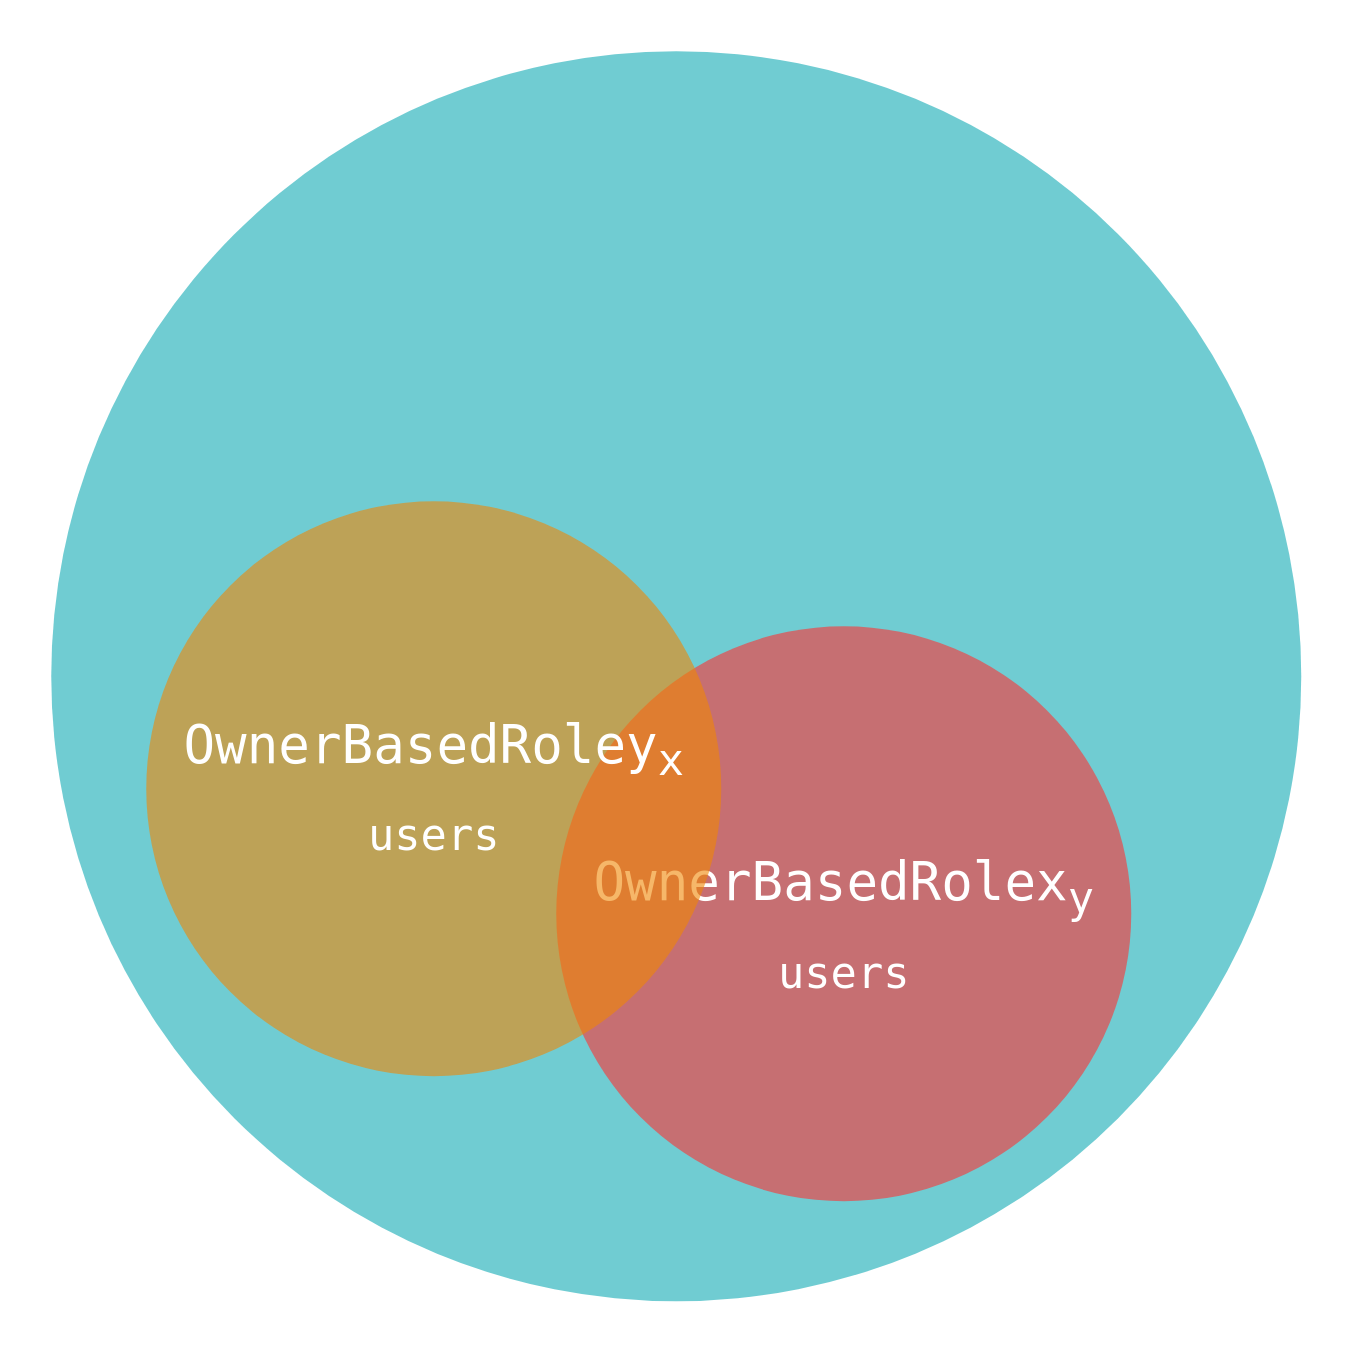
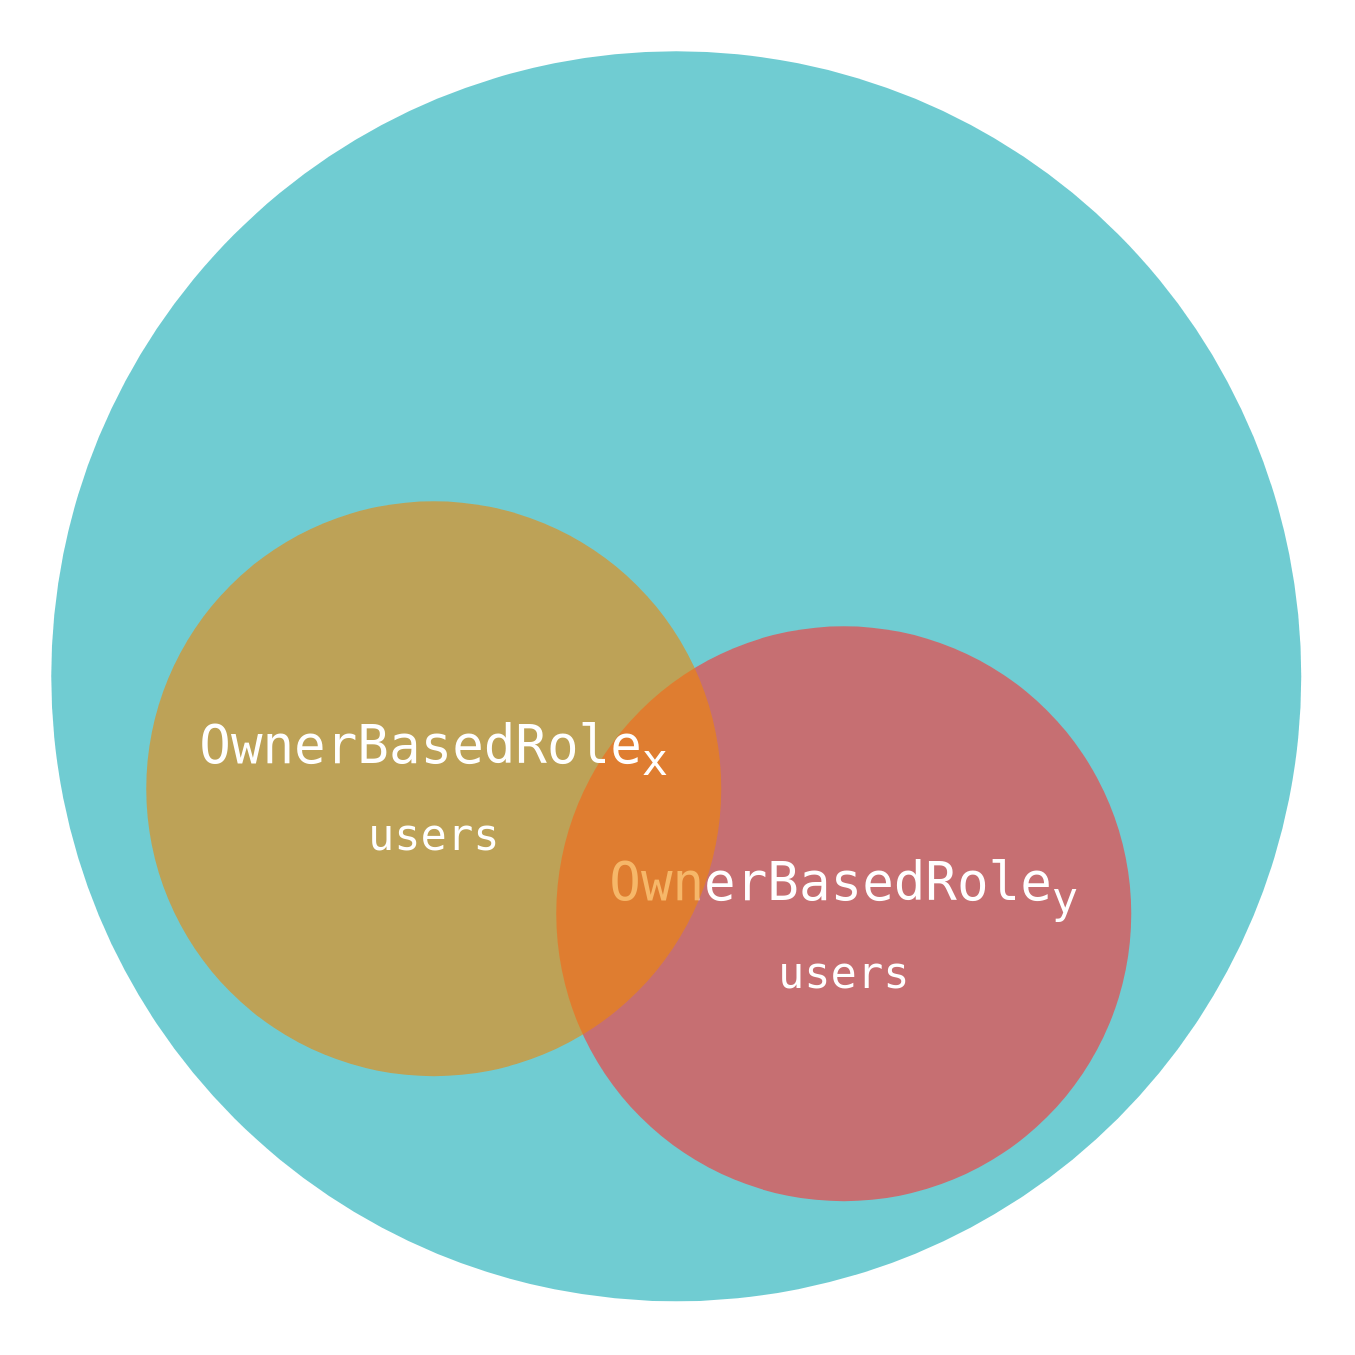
- <mxCell id="7" value="&lt;pre style=&quot;font-family: &amp;#34;jetbrains mono&amp;#34; , monospace ; font-size: 21px&quot;&gt;&lt;font style=&quot;font-size: 21px&quot; color=&quot;#FFFFFF&quot;&gt;&lt;span style=&quot;background-color: transparent&quot;&gt;OwnerBasedRoley&lt;sub&gt;x&lt;br&gt;users&lt;br&gt;&lt;/sub&gt;&lt;/span&gt;&lt;/font&gt;&lt;/pre&gt;" style="text;fontSize=24;align=center;verticalAlign=middle;html=1;fontColor=#FFFFFF;" parent="1" vertex="1"><mxGeometry x="78" y="280" width="190" height="70" as="geometry" /></mxCell>
+ <mxCell id="7" value="&lt;pre style=&quot;font-family: &amp;#34;jetbrains mono&amp;#34; , monospace ; font-size: 21px&quot;&gt;&lt;font style=&quot;font-size: 21px&quot; color=&quot;#FFFFFF&quot;&gt;&lt;span style=&quot;background-color: transparent&quot;&gt;OwnerBasedRole&lt;sub&gt;x&lt;br&gt;users&lt;br&gt;&lt;/sub&gt;&lt;/span&gt;&lt;/font&gt;&lt;/pre&gt;" style="text;fontSize=24;align=center;verticalAlign=middle;html=1;fontColor=#FFFFFF;" parent="1" vertex="1"><mxGeometry x="78" y="280" width="190" height="70" as="geometry" /></mxCell>
- <mxCell id="5" value="&lt;pre style=&quot;font-family: &amp;#34;jetbrains mono&amp;#34; , monospace ; font-size: 21px&quot;&gt;&lt;font style=&quot;font-size: 21px&quot; color=&quot;#FFFFFF&quot;&gt;&lt;span style=&quot;background-color: transparent&quot;&gt;OwnerBasedRolex&lt;sub&gt;y&lt;br&gt;users&lt;br&gt;&lt;/sub&gt;&lt;/span&gt;&lt;/font&gt;&lt;/pre&gt;" style="text;fontSize=24;align=center;verticalAlign=middle;html=1;fontColor=#FFFFFF;" parent="3" vertex="1"><mxGeometry x="20" y="85" width="190" height="70" as="geometry" /></mxCell>
+ <mxCell id="5" value="&lt;pre style=&quot;font-family: &amp;#34;jetbrains mono&amp;#34; , monospace ; font-size: 21px&quot;&gt;&lt;font style=&quot;font-size: 21px&quot; color=&quot;#FFFFFF&quot;&gt;&lt;span style=&quot;background-color: transparent&quot;&gt;OwnerBasedRole&lt;sub&gt;y&lt;br&gt;users&lt;br&gt;&lt;/sub&gt;&lt;/span&gt;&lt;/font&gt;&lt;/pre&gt;" style="text;fontSize=24;align=center;verticalAlign=middle;html=1;fontColor=#FFFFFF;" parent="3" vertex="1"><mxGeometry x="20" y="85" width="190" height="70" as="geometry" /></mxCell>
